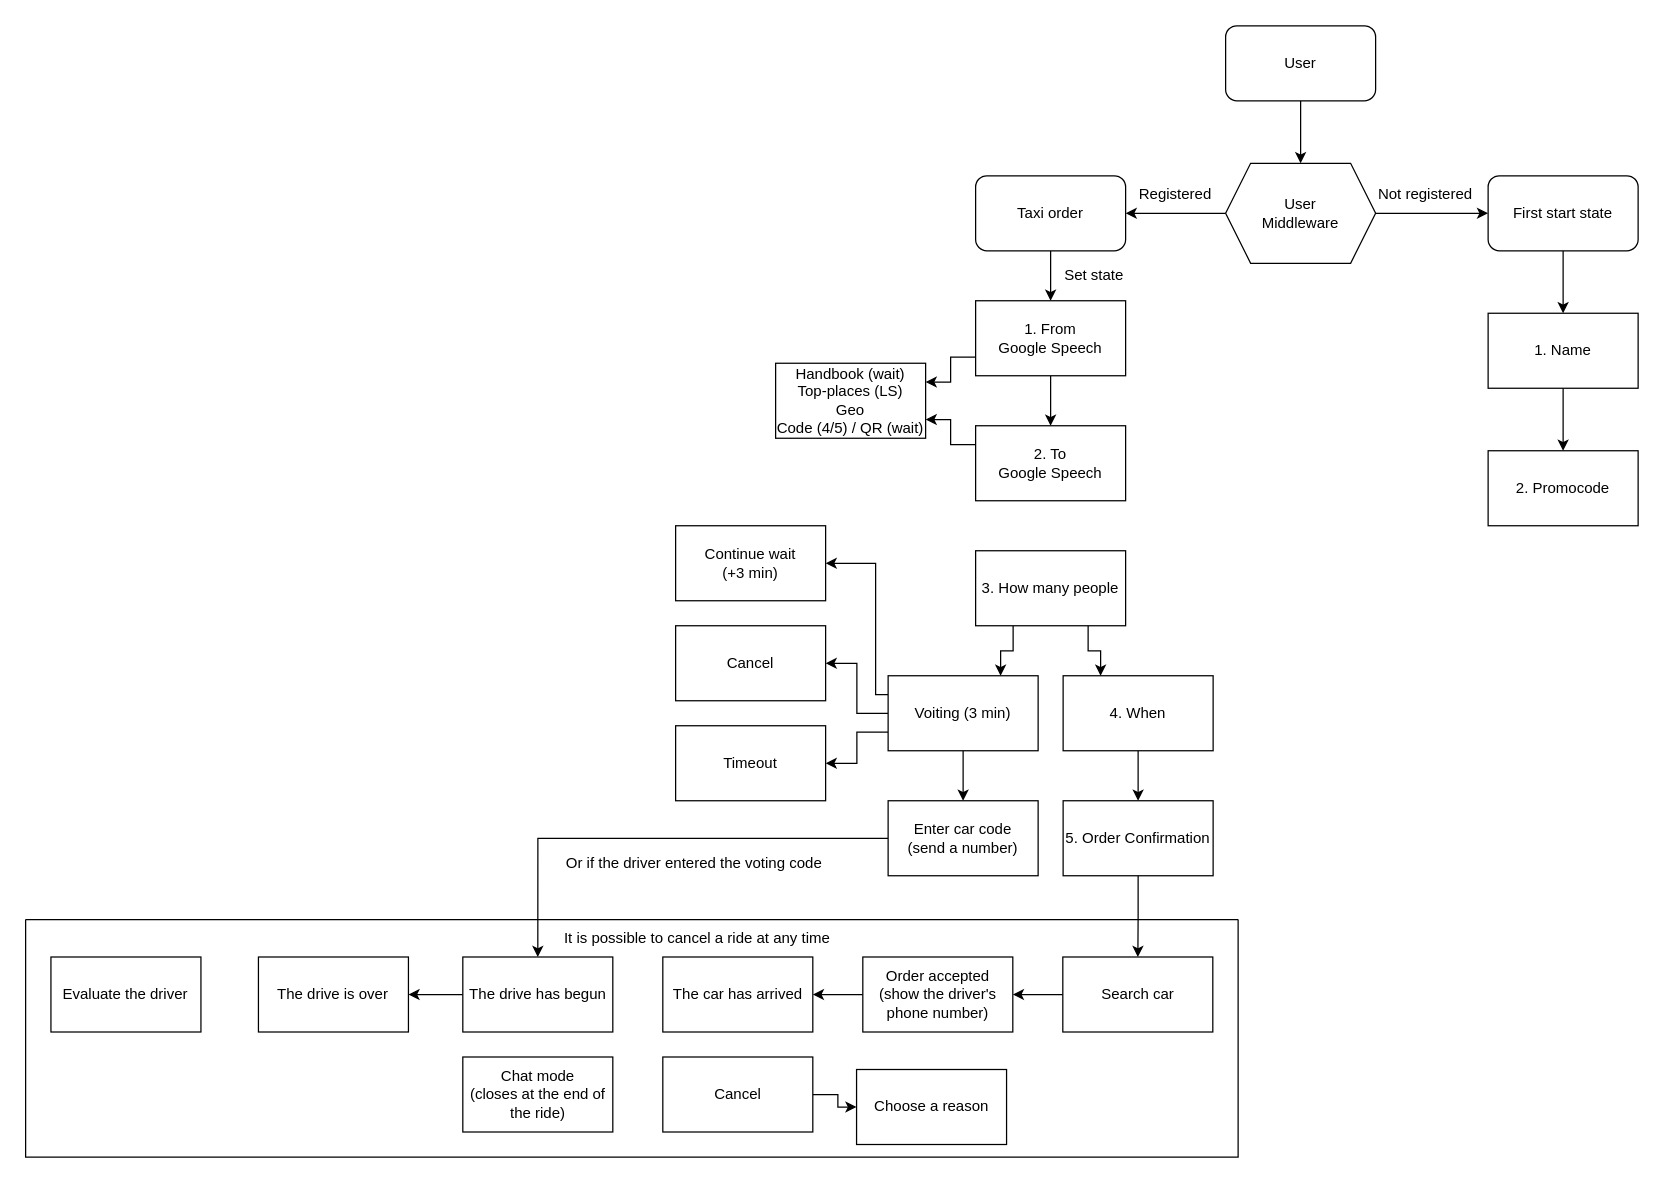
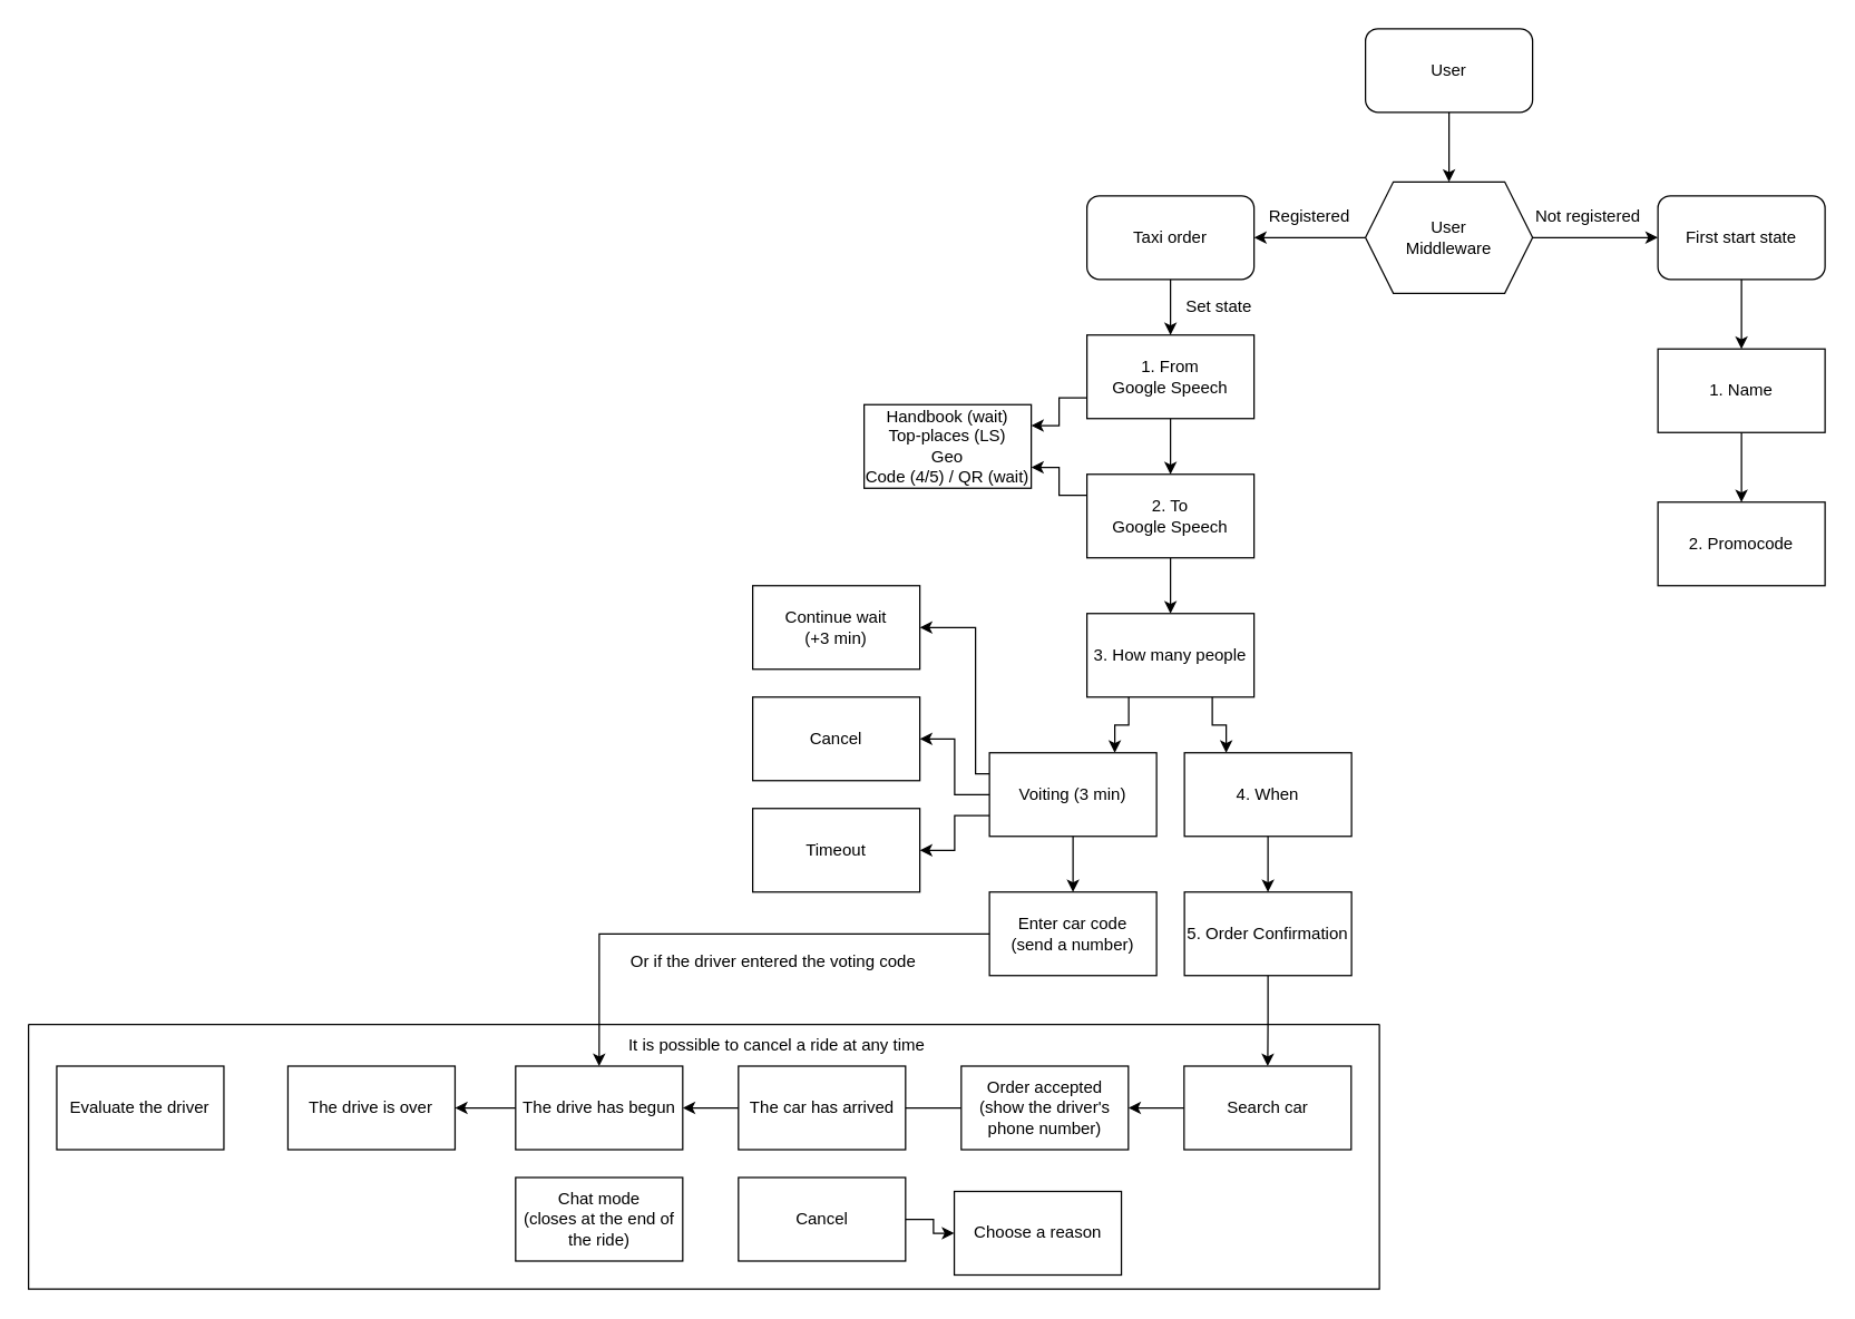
+ <mxCell id="21" value="" style="edgeStyle=orthogonalEdgeStyle;rounded=0;orthogonalLoop=1;jettySize=auto;html=1;" parent="1" source="22" target="27" edge="1"><mxGeometry relative="1" as="geometry" /></mxCell>
+ <mxCell id="43" value="" style="edgeStyle=orthogonalEdgeStyle;rounded=0;orthogonalLoop=1;jettySize=auto;html=1;" parent="40" source="47" target="48" edge="1"><mxGeometry relative="1" as="geometry" /></mxCell>
- <mxCell id="42" value="" style="edgeStyle=orthogonalEdgeStyle;rounded=0;orthogonalLoop=1;jettySize=auto;html=1;" parent="40" source="46" target="47" edge="1"><mxGeometry relative="1" as="geometry" /></mxCell>
+ <mxCell id="42" value="" style="edgeStyle=orthogonalEdgeStyle;rounded=0;orthogonalLoop=1;jettySize=auto;html=1;endArrow=none;" parent="40" source="46" target="47" edge="1"><mxGeometry relative="1" as="geometry" /></mxCell>
